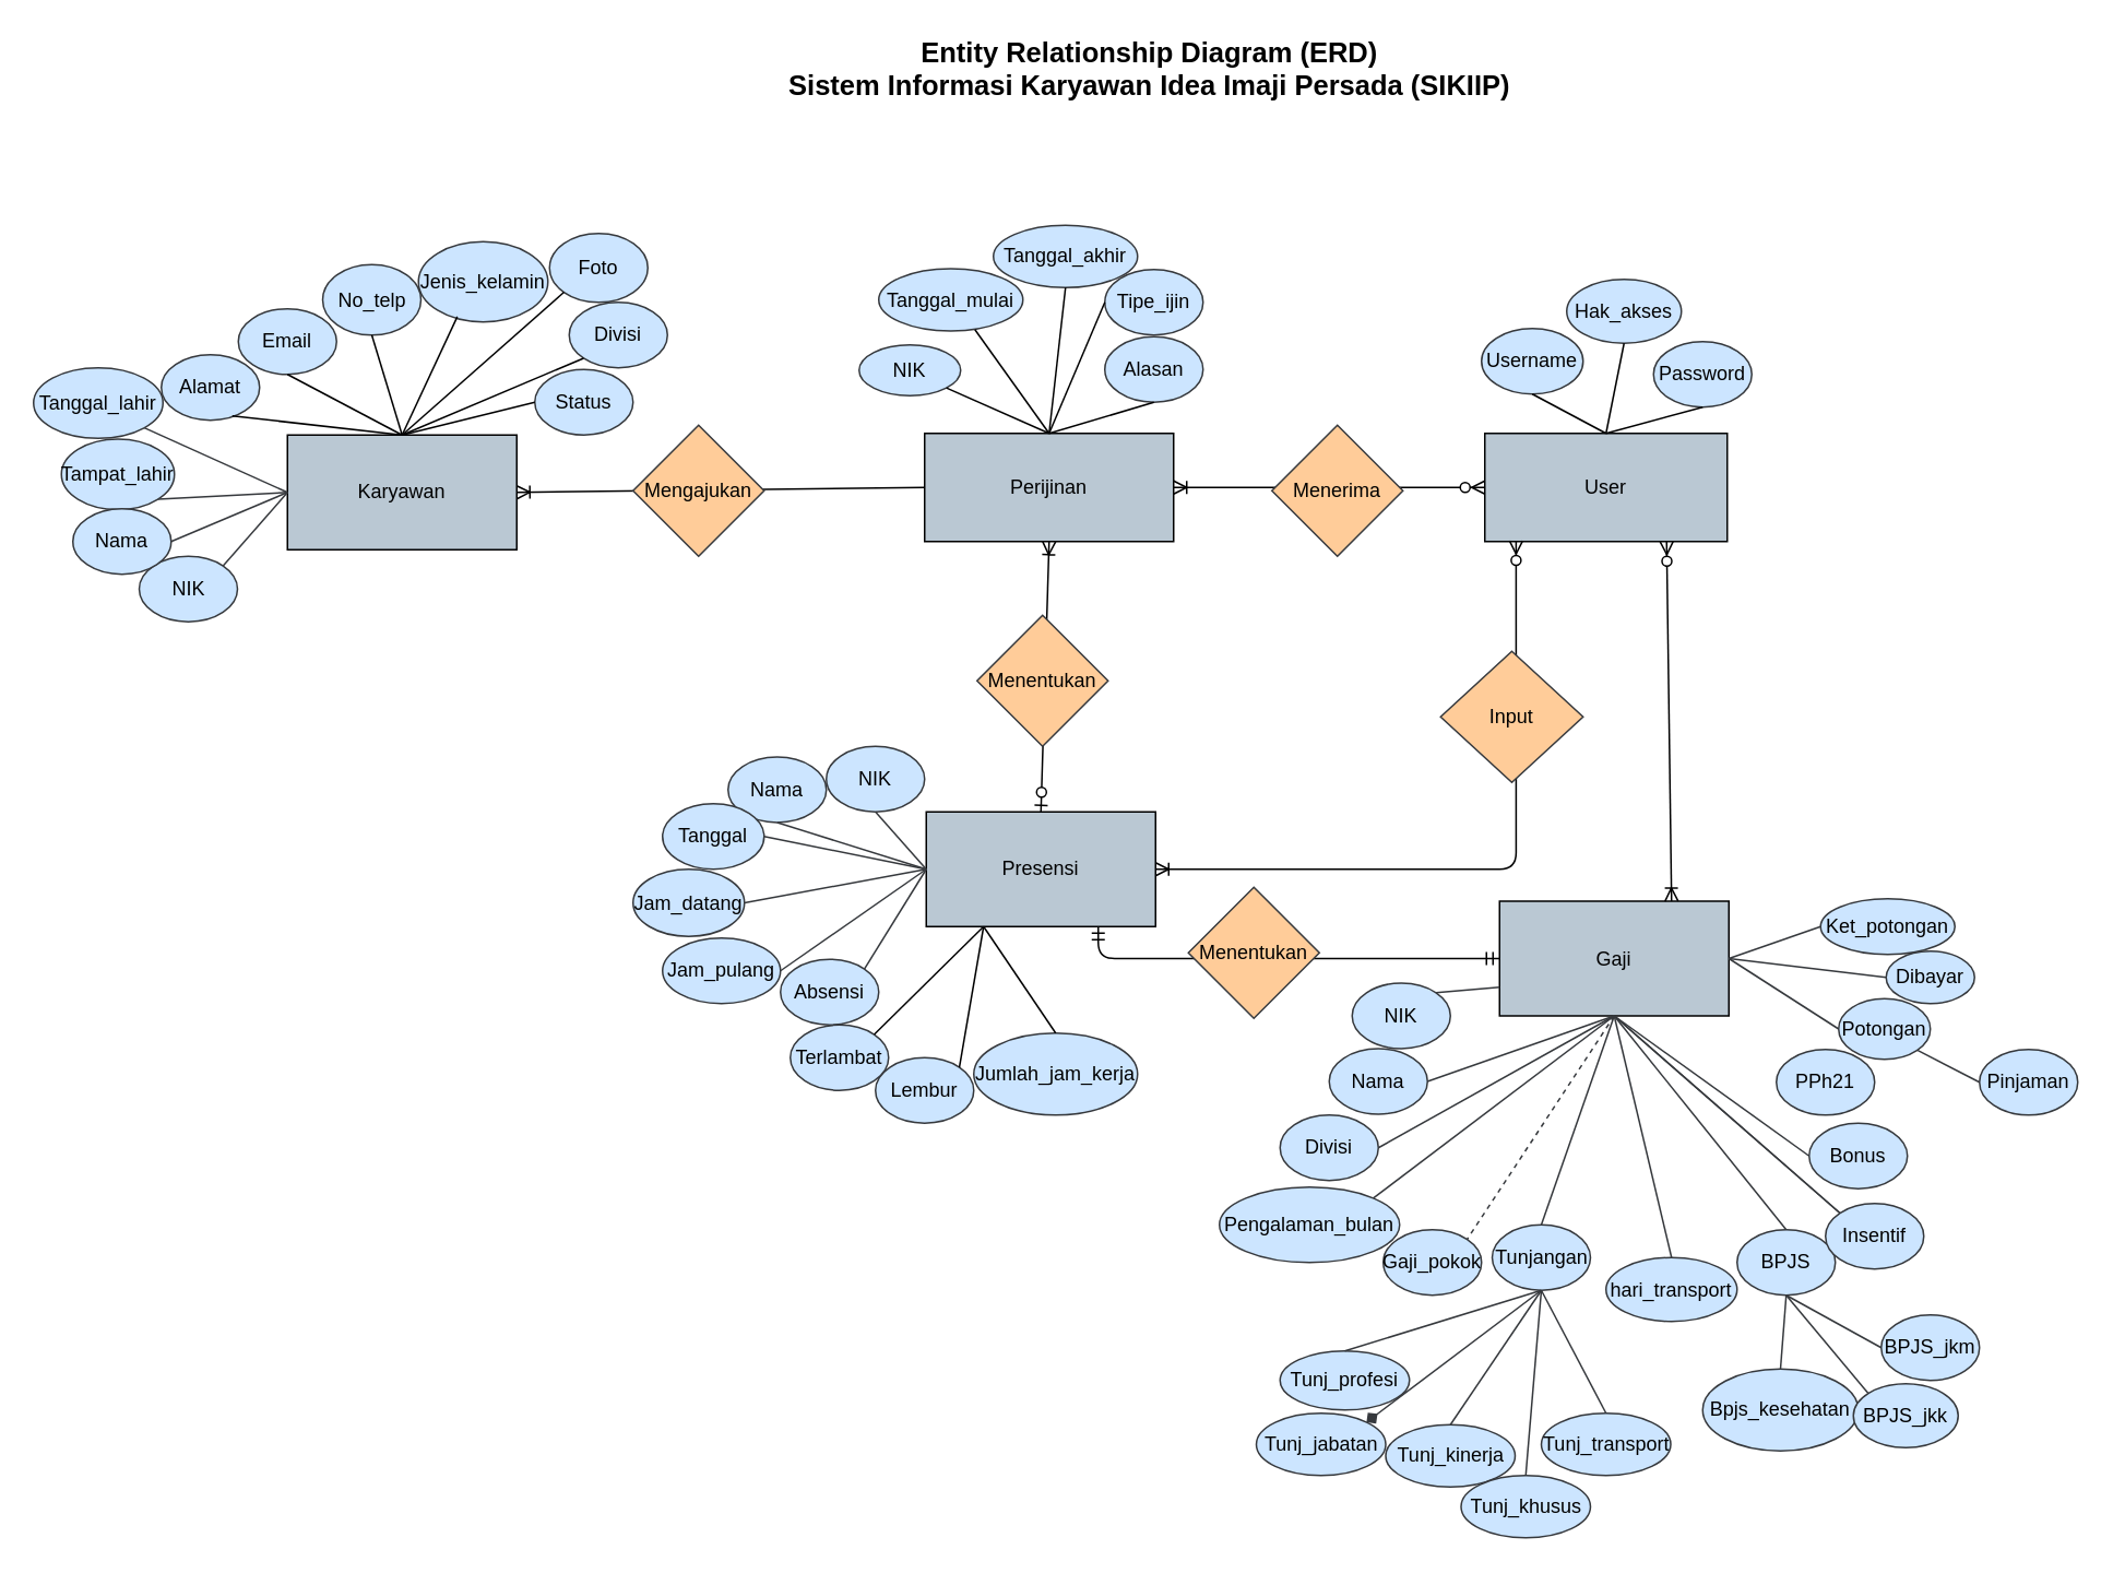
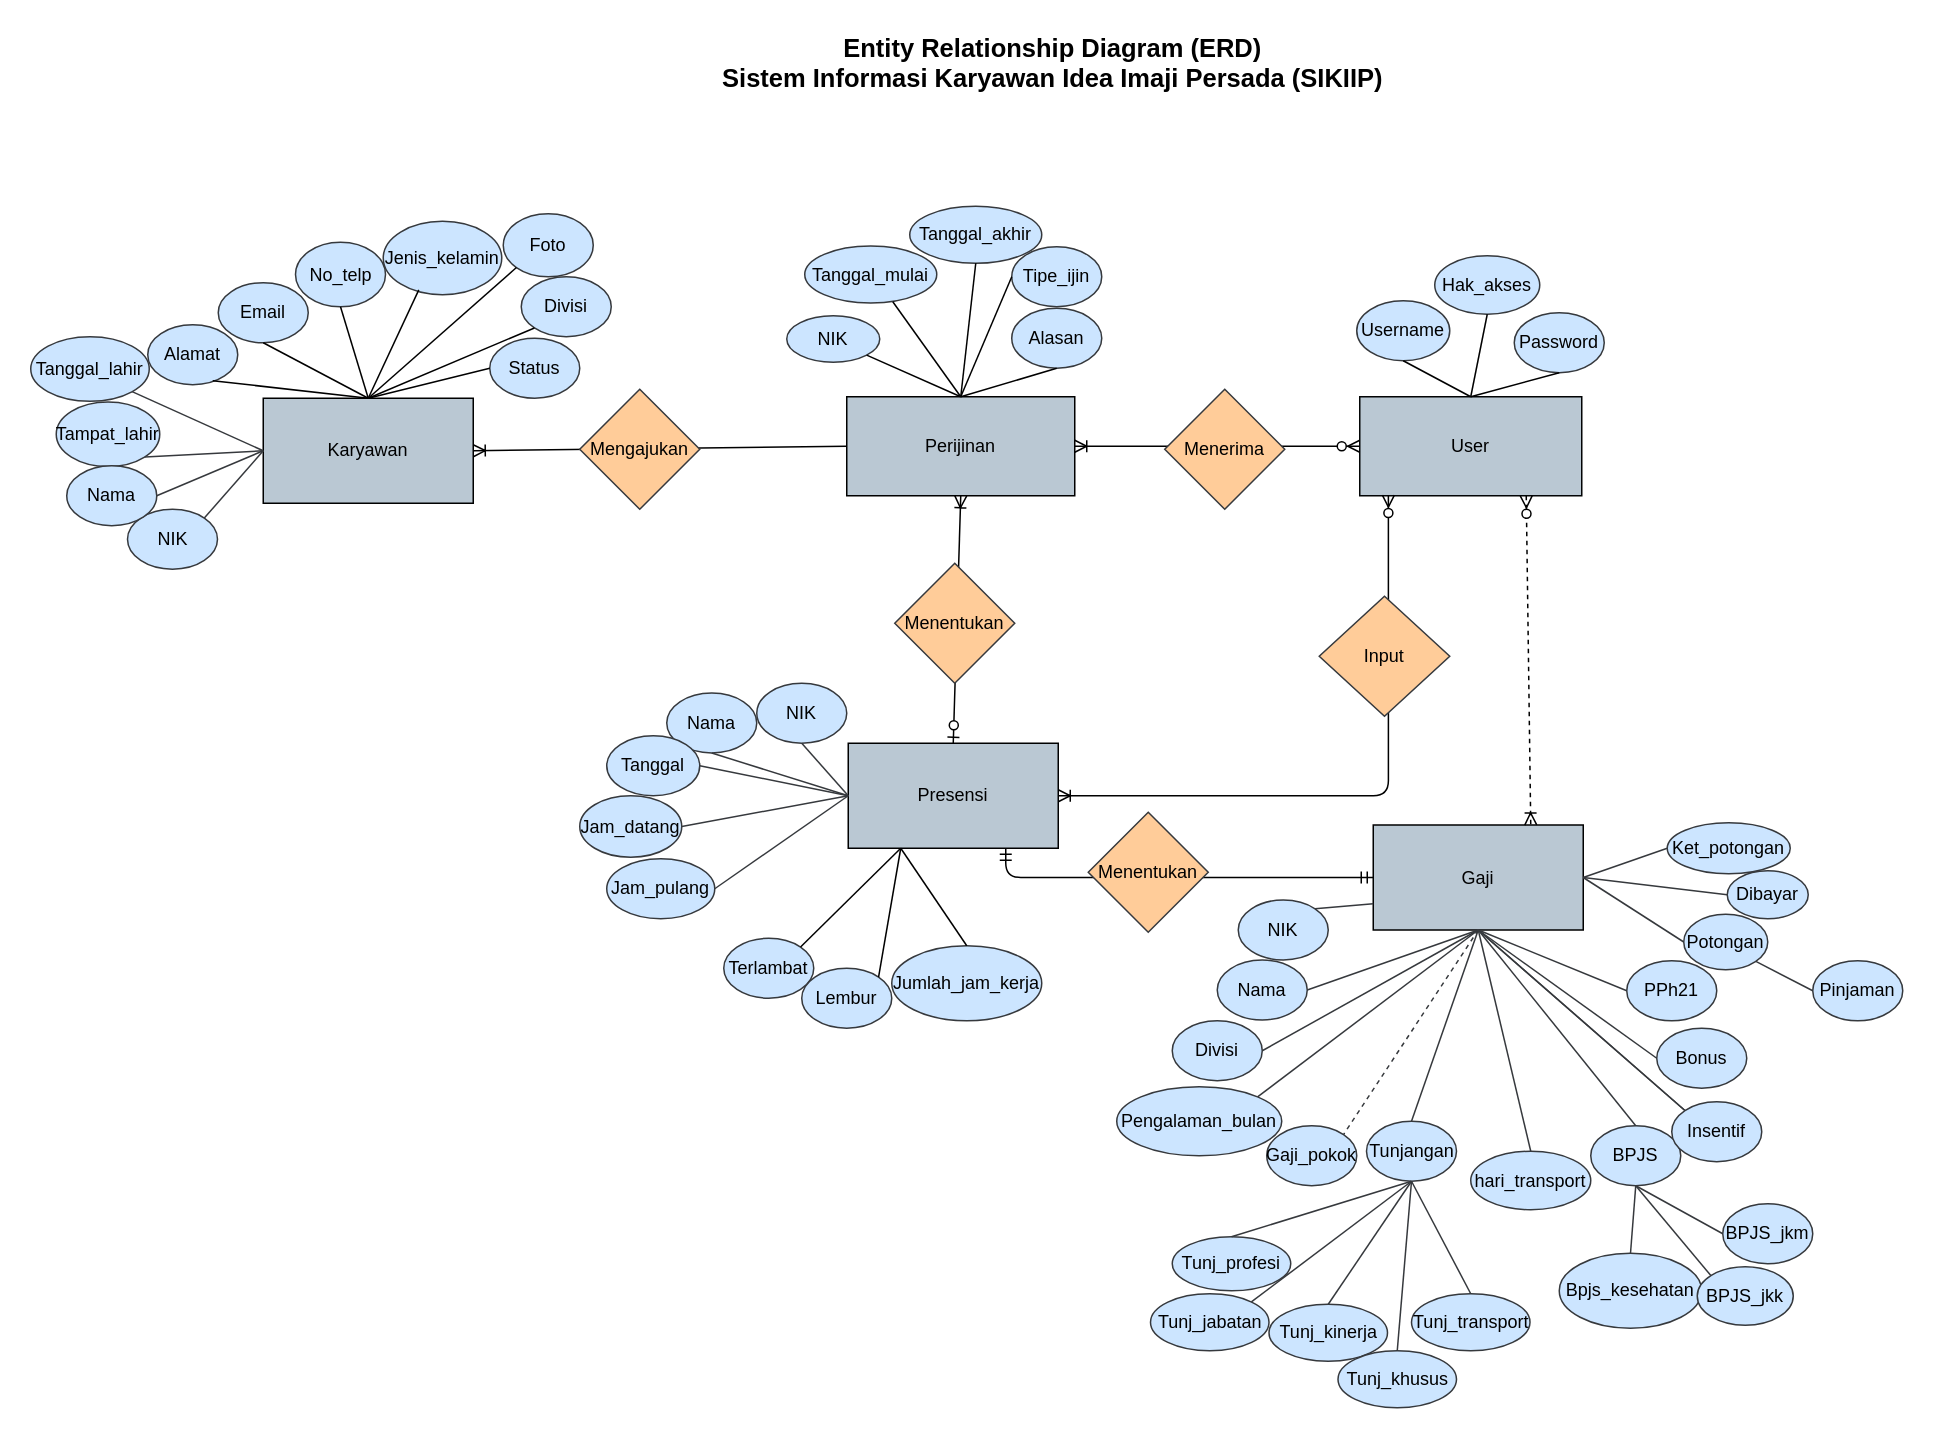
- <mxCell id="86" value="" style="fontSize=12;html=1;endArrow=ERoneToMany;startArrow=ERzeroToMany;entryX=0.75;entryY=0;entryDx=0;entryDy=0;exitX=0.75;exitY=1;exitDx=0;exitDy=0;" parent="1" source="2" target="27" edge="1"><mxGeometry width="100" height="100" relative="1" as="geometry"><mxPoint x="1004" y="340" as="sourcePoint" /><mxPoint x="725.75" y="307.25" as="targetPoint" /></mxGeometry></mxCell>
+ <mxCell id="86" value="" style="fontSize=12;html=1;endArrow=ERoneToMany;startArrow=ERzeroToMany;entryX=0.75;entryY=0;entryDx=0;entryDy=0;exitX=0.75;exitY=1;exitDx=0;exitDy=0;dashed=1;" parent="1" source="2" target="27" edge="1"><mxGeometry width="100" height="100" relative="1" as="geometry"><mxPoint x="1004" y="340" as="sourcePoint" /><mxPoint x="725.75" y="307.25" as="targetPoint" /></mxGeometry></mxCell>
- <mxCell id="72" value="" style="endArrow=none;html=1;entryX=0;entryY=0.5;entryDx=0;entryDy=0;exitX=1;exitY=0;exitDx=0;exitDy=0;fillColor=#cce5ff;strokeColor=#36393d;" parent="1" source="65" target="28" edge="1"><mxGeometry width="50" height="50" relative="1" as="geometry"><mxPoint x="543.333" y="616.667" as="sourcePoint" /><mxPoint x="604.667" y="575.333" as="targetPoint" /></mxGeometry></mxCell>
- <mxCell id="65" value="Absensi" style="ellipse;whiteSpace=wrap;html=1;fillColor=#cce5ff;strokeColor=#36393d;" parent="1" vertex="1"><mxGeometry x="476" y="585" width="60" height="40" as="geometry" /></mxCell>
+ <mxCell id="116" value="" style="endArrow=none;html=1;entryX=0;entryY=0.5;entryDx=0;entryDy=0;fillColor=#cce5ff;strokeColor=#36393d;exitX=0.5;exitY=1;exitDx=0;exitDy=0;" edge="1" parent="1" source="27" target="39"><mxGeometry width="50" height="50" relative="1" as="geometry"><mxPoint x="994.429" y="630" as="sourcePoint" /><mxPoint x="1114.429" y="715.714" as="targetPoint" /></mxGeometry></mxCell>
- <mxCell id="101" value="" style="endArrow=diamond;html=1;exitX=0.5;exitY=1;exitDx=0;exitDy=0;entryX=1;entryY=0;entryDx=0;entryDy=0;fillColor=#cce5ff;strokeColor=#36393d;" edge="1" parent="1" source="38" target="95"><mxGeometry width="50" height="50" relative="1" as="geometry"><mxPoint x="974.429" y="795.714" as="sourcePoint" /><mxPoint x="1064.429" y="911.429" as="targetPoint" /></mxGeometry></mxCell>
+ <mxCell id="101" value="" style="endArrow=none;html=1;exitX=0.5;exitY=1;exitDx=0;exitDy=0;entryX=1;entryY=0;entryDx=0;entryDy=0;fillColor=#cce5ff;strokeColor=#36393d;" edge="1" parent="1" source="38" target="95"><mxGeometry width="50" height="50" relative="1" as="geometry"><mxPoint x="974.429" y="795.714" as="sourcePoint" /><mxPoint x="1064.429" y="911.429" as="targetPoint" /></mxGeometry></mxCell>
